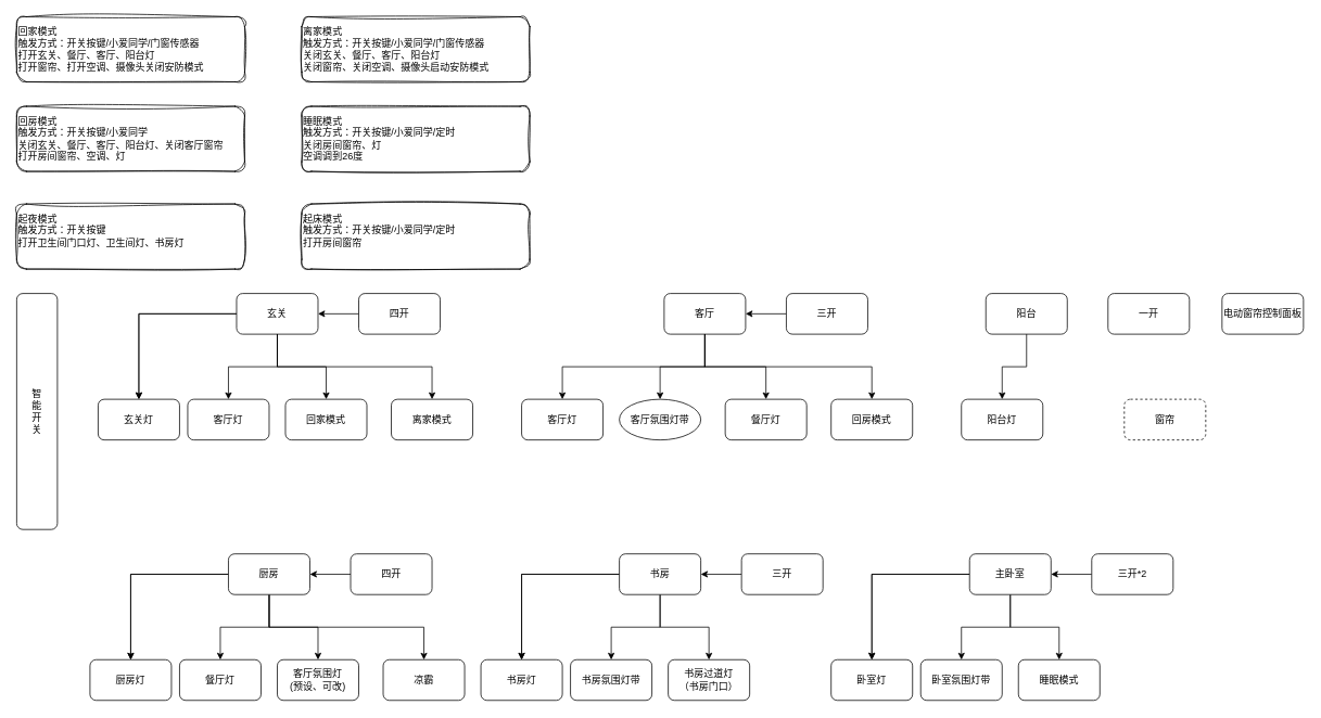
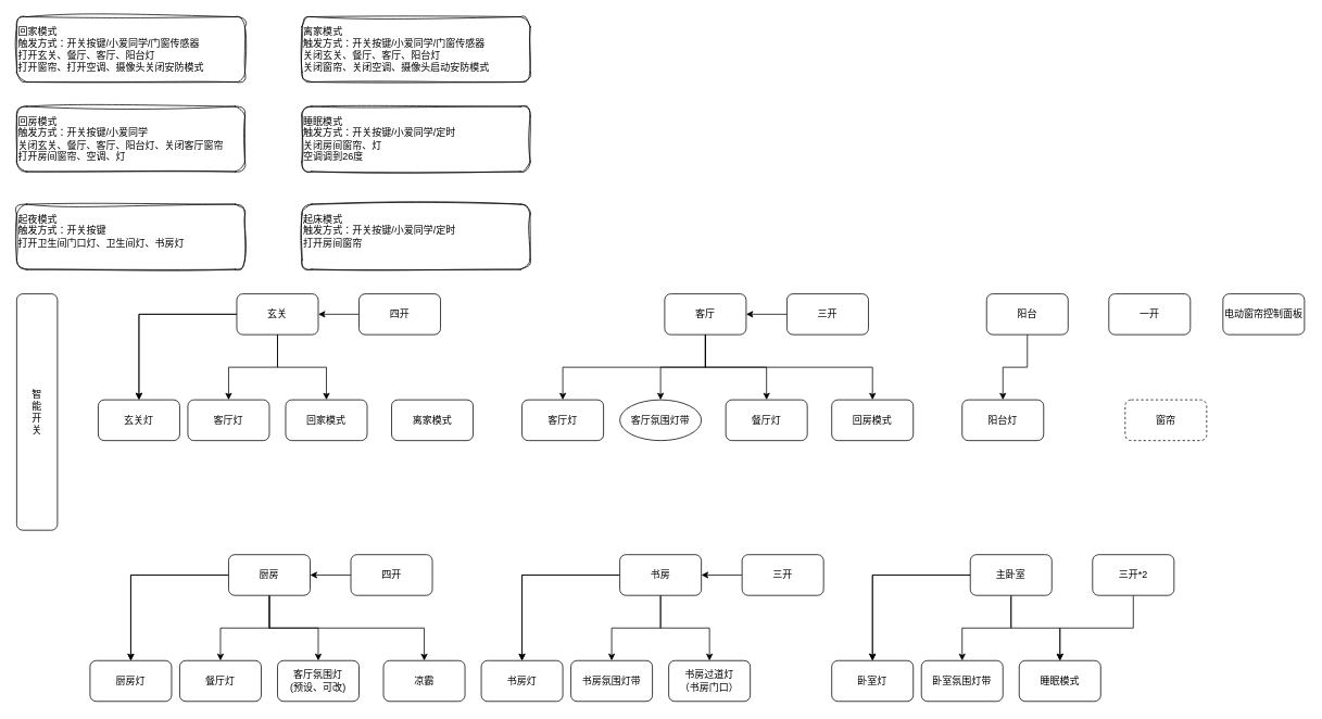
- <mxCell id="13" style="edgeStyle=orthogonalEdgeStyle;rounded=0;orthogonalLoop=1;jettySize=auto;html=1;exitX=0.5;exitY=1;exitDx=0;exitDy=0;entryX=0.5;entryY=0;entryDx=0;entryDy=0;" edge="1" parent="1" source="14" target="20"><mxGeometry relative="1" as="geometry" /></mxCell>
- <mxCell id="65" style="edgeStyle=orthogonalEdgeStyle;rounded=0;orthogonalLoop=1;jettySize=auto;html=1;entryX=1;entryY=0.5;entryDx=0;entryDy=0;" edge="1" parent="1" source="66" target="64"><mxGeometry relative="1" as="geometry" /></mxCell>
+ <mxCell id="65" style="edgeStyle=orthogonalEdgeStyle;rounded=0;orthogonalLoop=1;jettySize=auto;html=1;" edge="1" parent="1" source="66" target="69"><mxGeometry relative="1" as="geometry" /></mxCell>
